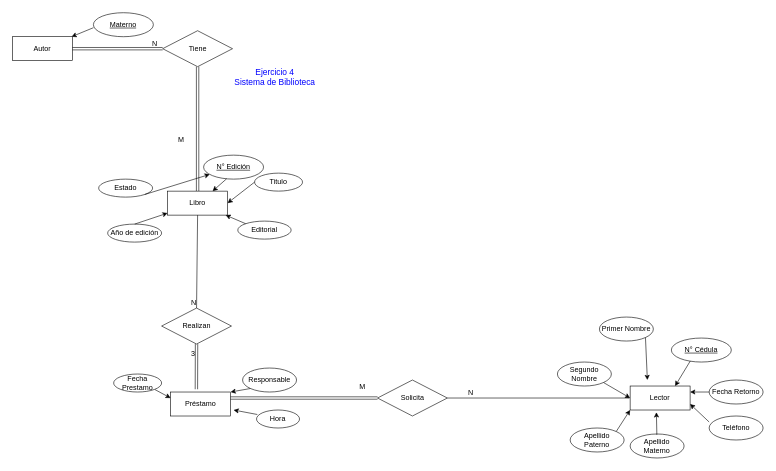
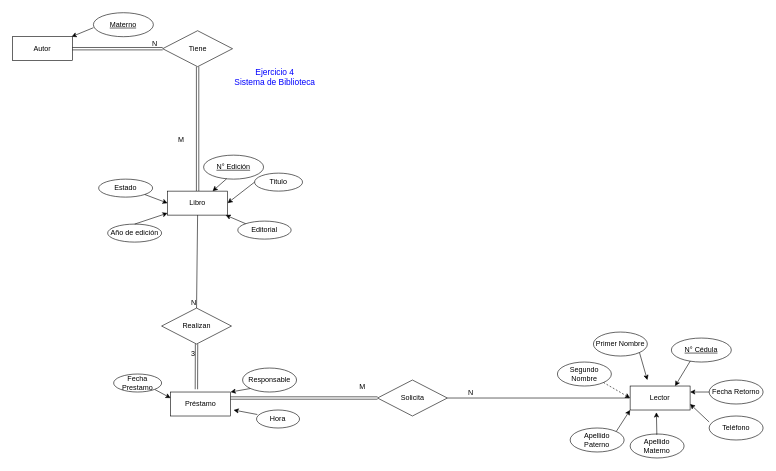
- <mxCell id="32" value="" style="endArrow=classic;html=1;rounded=0;exitX=1;exitY=1;exitDx=0;exitDy=0;" edge="1" parent="1" source="31" target="12"><mxGeometry width="50" height="50" relative="1" as="geometry"><mxPoint x="234" y="383" as="sourcePoint" /><mxPoint x="289" y="364.667" as="targetPoint" /></mxGeometry></mxCell>
+ <mxCell id="32" value="" style="endArrow=classic;html=1;rounded=0;exitX=1;exitY=1;exitDx=0;exitDy=0;entryX=0;entryY=0.5;entryDx=0;entryDy=0;" edge="1" parent="1" source="31" target="11"><mxGeometry width="50" height="50" relative="1" as="geometry"><mxPoint x="234" y="383" as="sourcePoint" /><mxPoint x="289" y="364.667" as="targetPoint" /></mxGeometry></mxCell>
- <mxCell id="35" value="Primer Nombre" style="ellipse;whiteSpace=wrap;html=1;align=center;" vertex="1" parent="1"><mxGeometry x="999" y="528" width="90" height="40" as="geometry" /></mxCell>
+ <mxCell id="35" value="Primer Nombre" style="ellipse;whiteSpace=wrap;html=1;align=center;" vertex="1" parent="1"><mxGeometry x="989" y="553" width="90" height="40" as="geometry" /></mxCell>
- <mxCell id="43" value="" style="endArrow=classic;html=1;rounded=0;entryX=0;entryY=0.5;entryDx=0;entryDy=0;exitX=1;exitY=1;exitDx=0;exitDy=0;" edge="1" parent="1" source="36" target="34"><mxGeometry width="50" height="50" relative="1" as="geometry"><mxPoint x="1019" y="623" as="sourcePoint" /><mxPoint x="1052" y="653" as="targetPoint" /></mxGeometry></mxCell>
+ <mxCell id="43" value="" style="endArrow=classic;html=1;rounded=0;entryX=0;entryY=0.5;entryDx=0;entryDy=0;exitX=1;exitY=1;exitDx=0;exitDy=0;dashed=1;" edge="1" parent="1" source="36" target="34"><mxGeometry width="50" height="50" relative="1" as="geometry"><mxPoint x="1019" y="623" as="sourcePoint" /><mxPoint x="1052" y="653" as="targetPoint" /></mxGeometry></mxCell>
